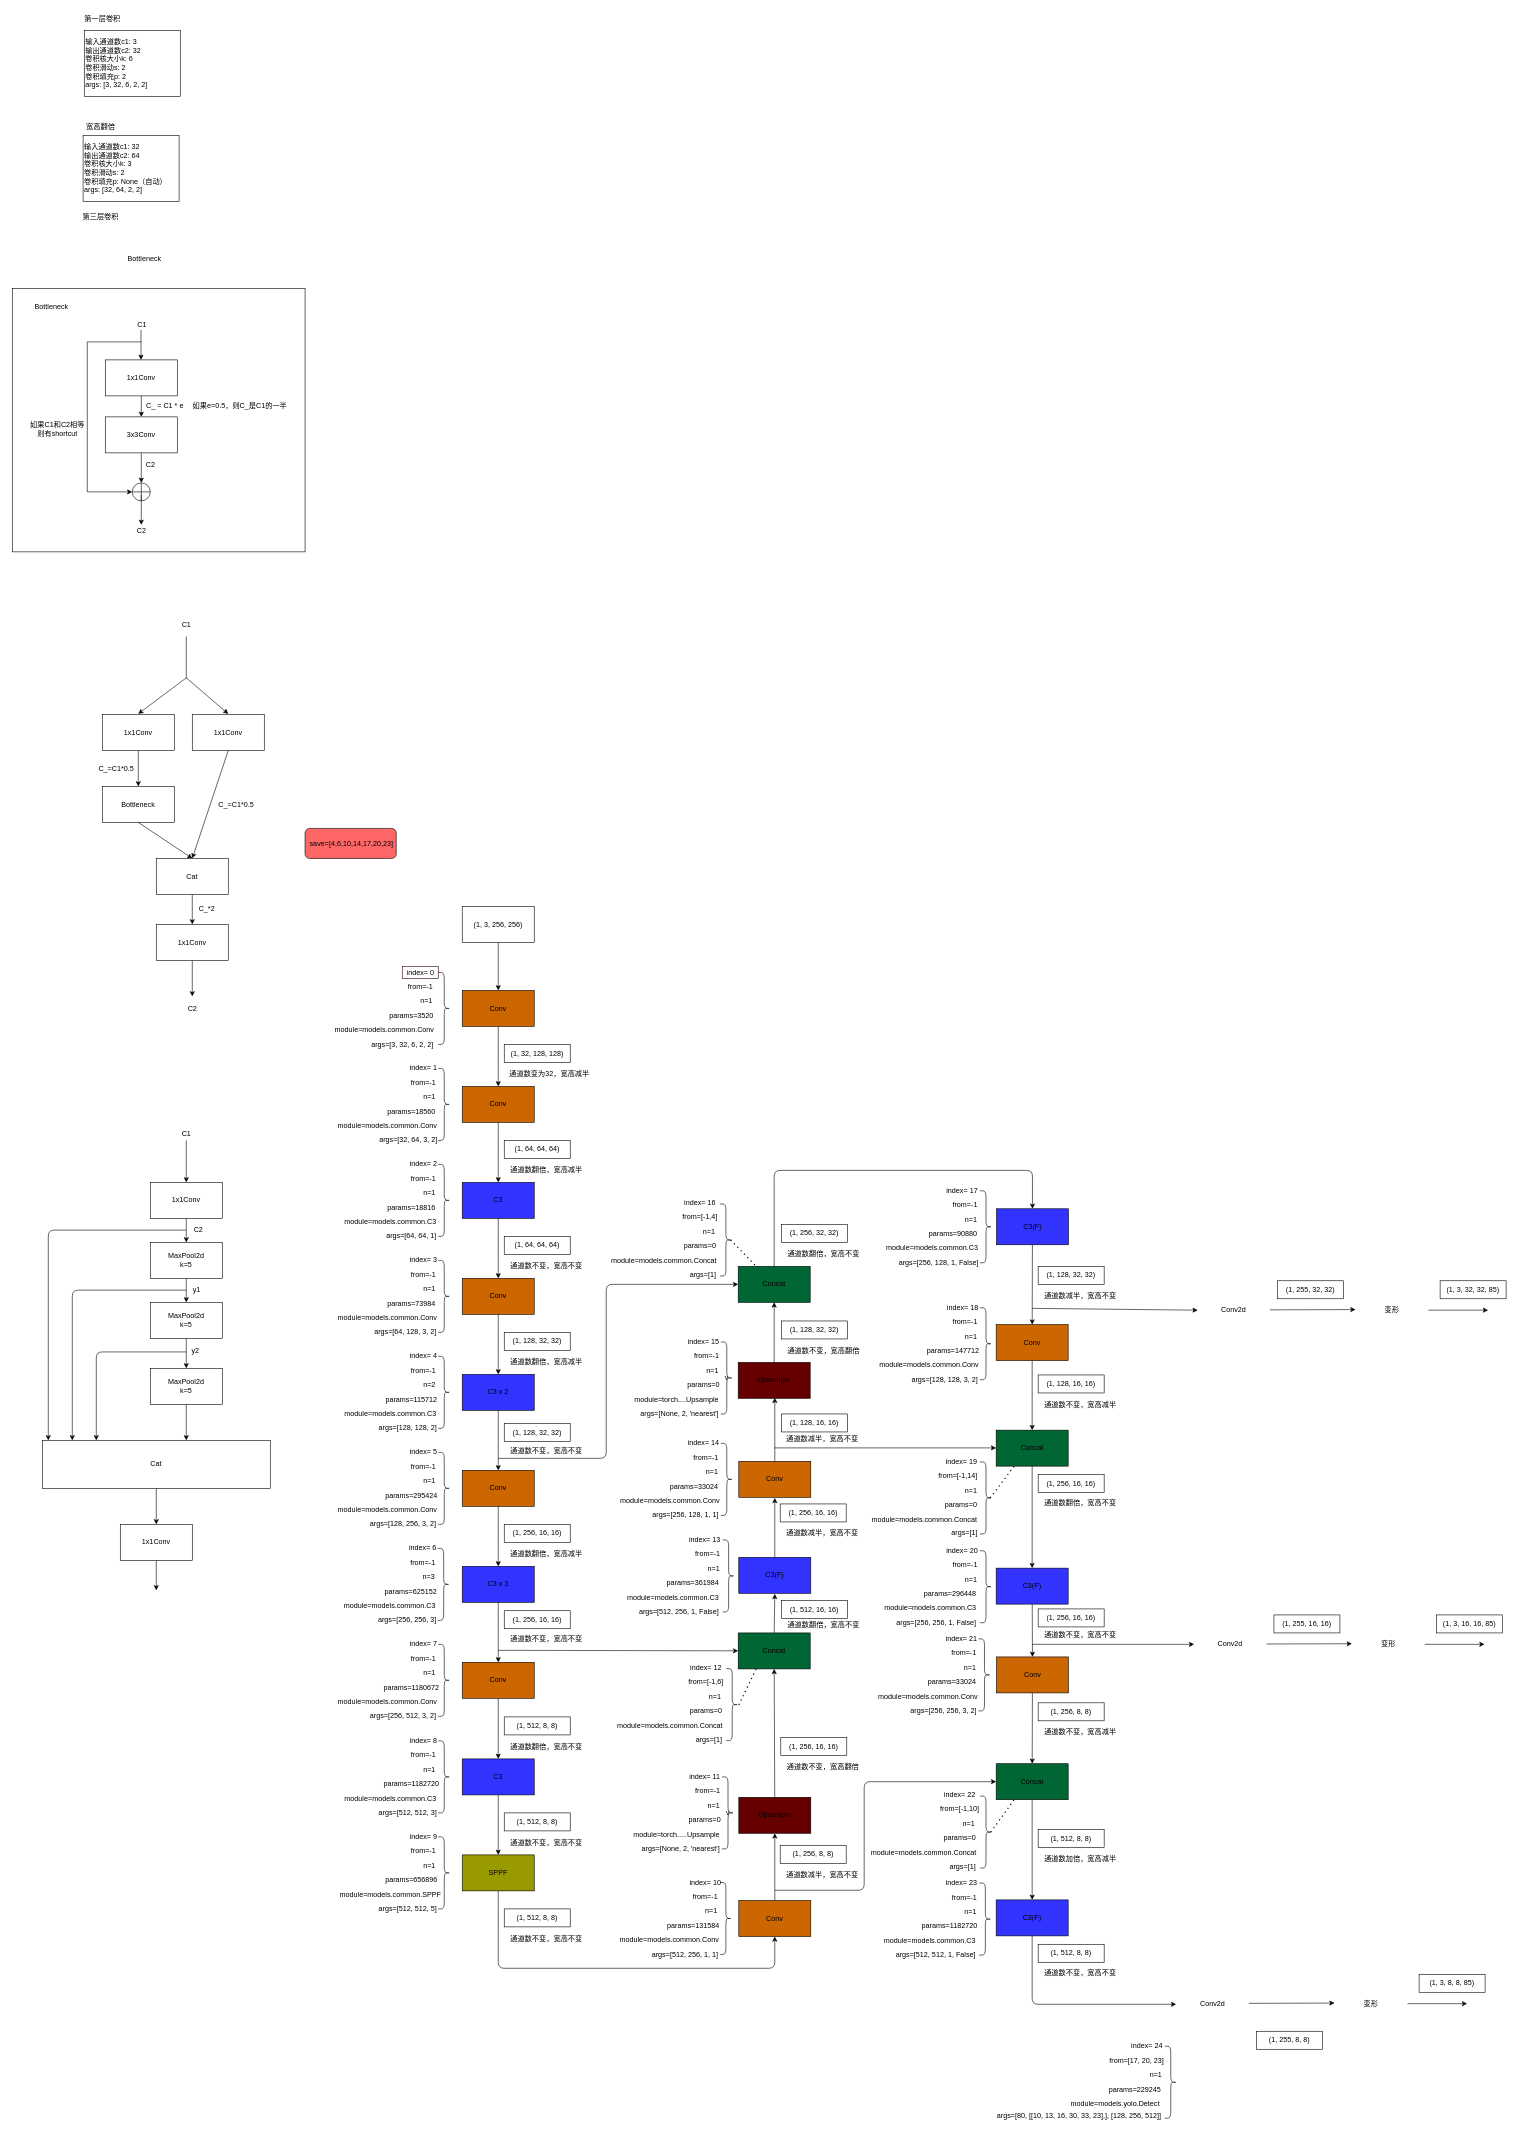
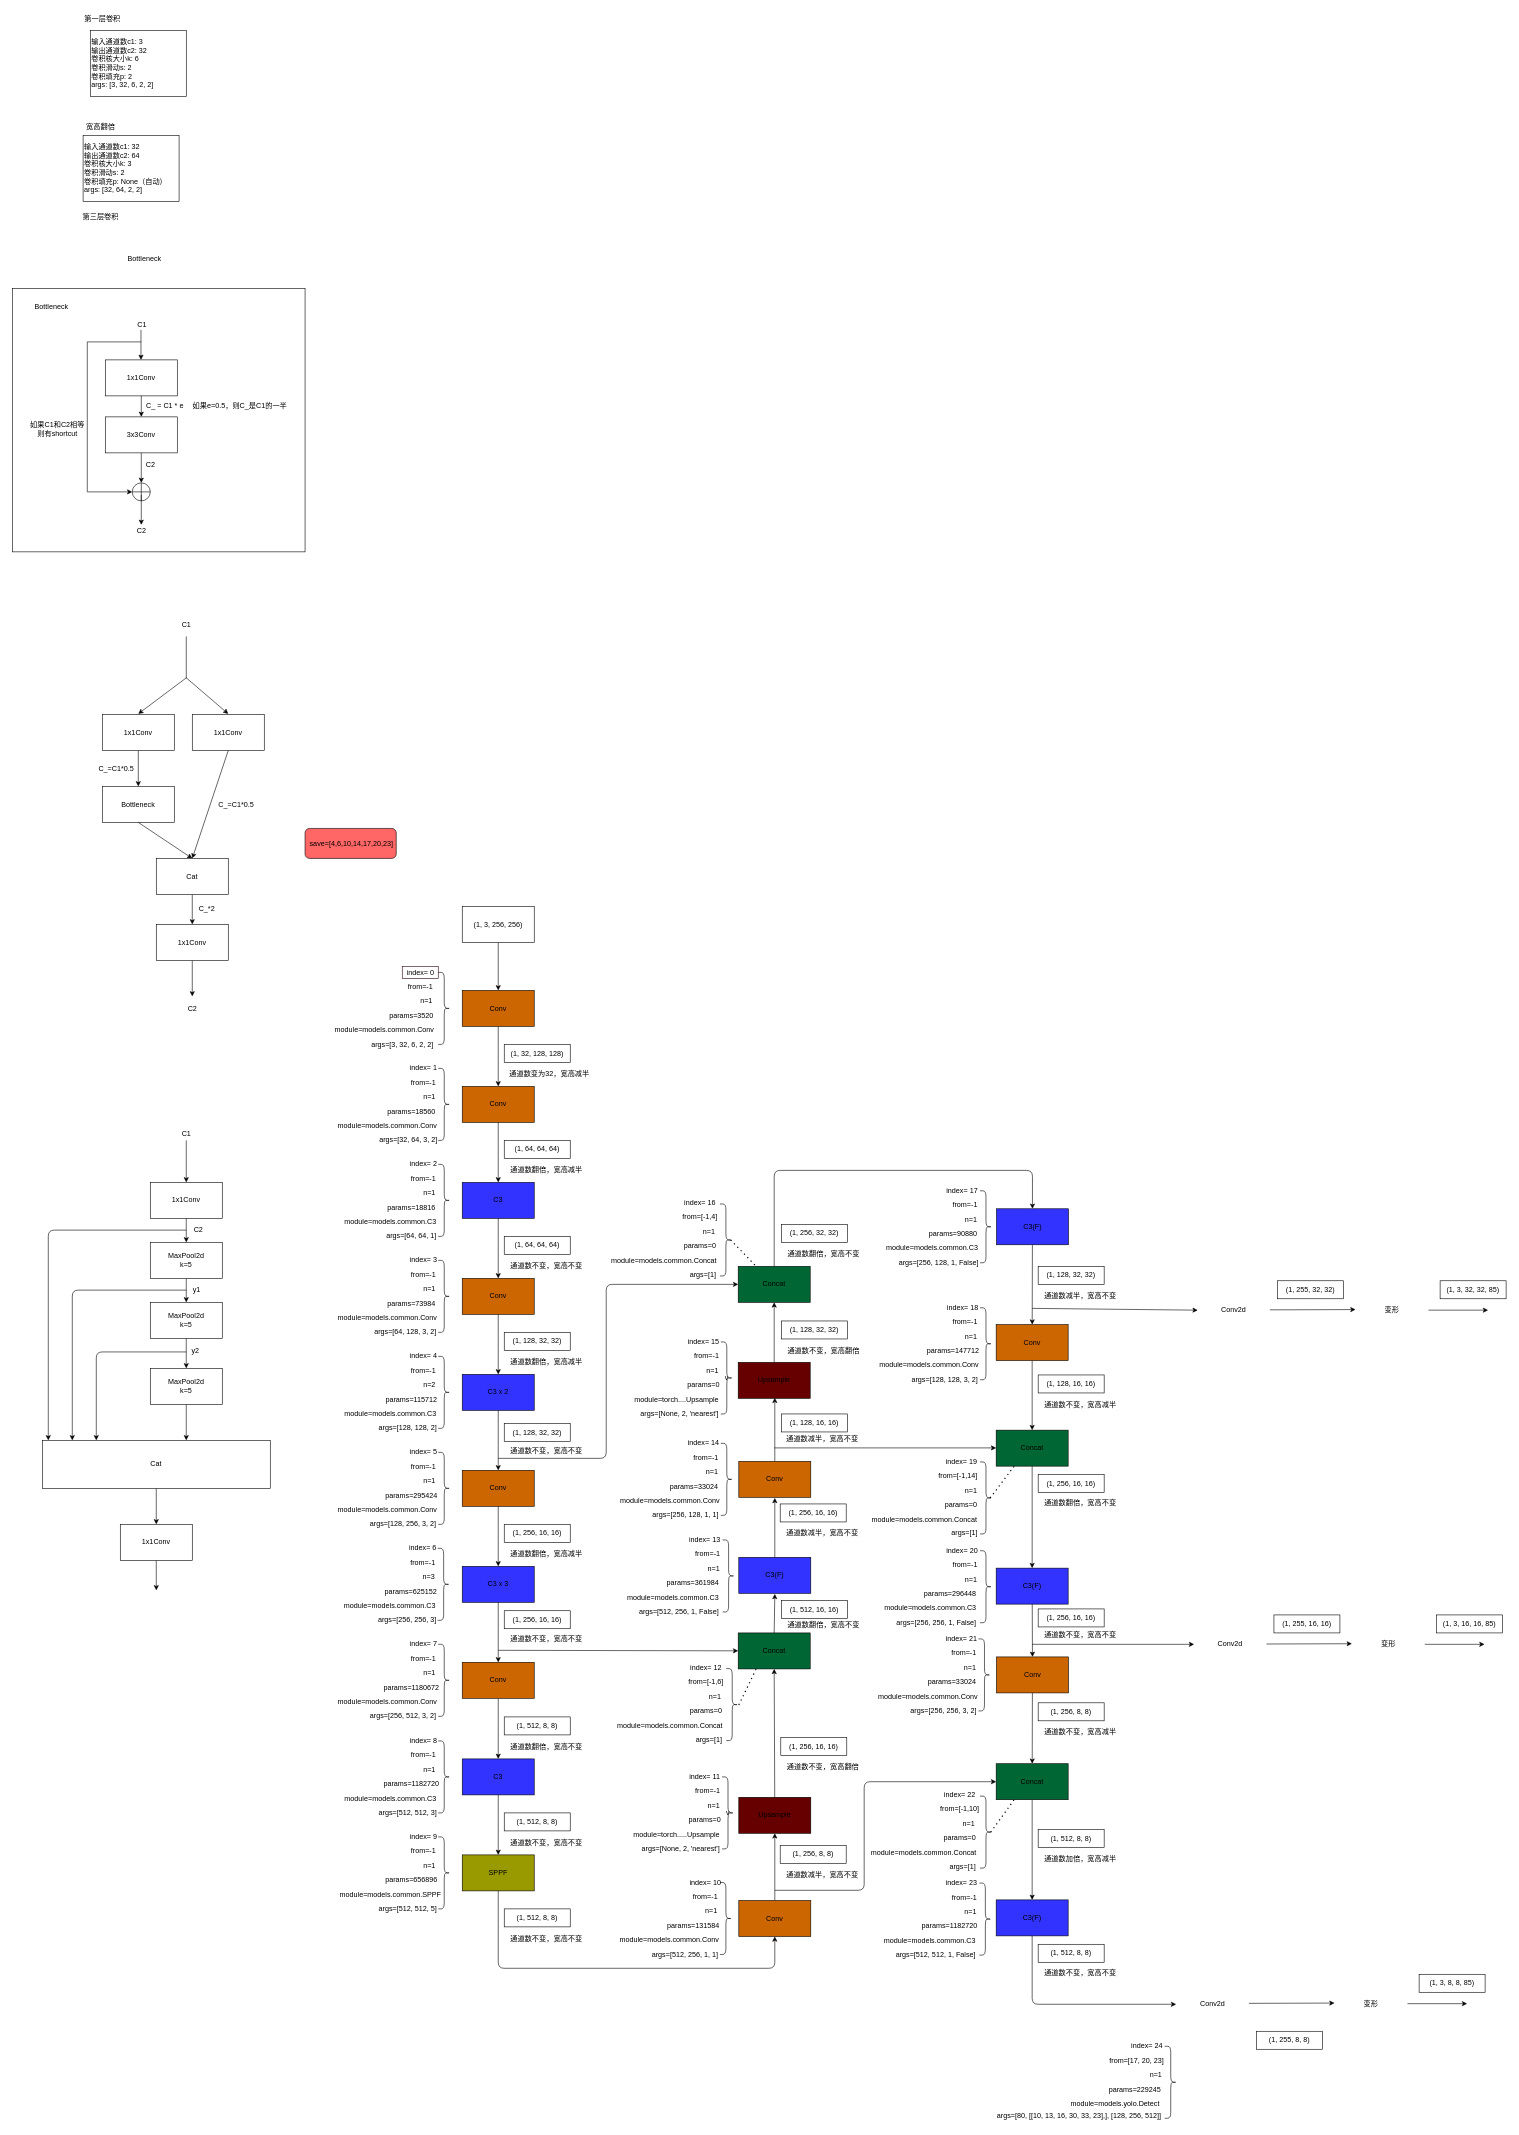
- <mxCell id="3" value="&lt;span&gt;输入通道数c1: 3&lt;/span&gt;&lt;br&gt;&lt;span&gt;输出通道数c2: 32&lt;/span&gt;&lt;br&gt;&lt;span&gt;卷积核大小k: 6&lt;/span&gt;&lt;br&gt;&lt;span&gt;卷积滑动s: 2&lt;/span&gt;&lt;br&gt;&lt;span&gt;卷积填充p: 2&lt;br&gt;args: [3, 32, 6, 2, 2]&lt;br&gt;&lt;/span&gt;" style="rounded=0;whiteSpace=wrap;html=1;align=left;" parent="1" vertex="1"><mxGeometry x="140" y="50" width="160" height="110" as="geometry" /></mxCell>
+ <mxCell id="3" value="&lt;span&gt;输入通道数c1: 3&lt;/span&gt;&lt;br&gt;&lt;span&gt;输出通道数c2: 32&lt;/span&gt;&lt;br&gt;&lt;span&gt;卷积核大小k: 6&lt;/span&gt;&lt;br&gt;&lt;span&gt;卷积滑动s: 2&lt;/span&gt;&lt;br&gt;&lt;span&gt;卷积填充p: 2&lt;br&gt;args: [3, 32, 6, 2, 2]&lt;br&gt;&lt;/span&gt;" style="rounded=0;whiteSpace=wrap;html=1;align=left;" parent="1" vertex="1"><mxGeometry x="150" y="50" width="160" height="110" as="geometry" /></mxCell>
